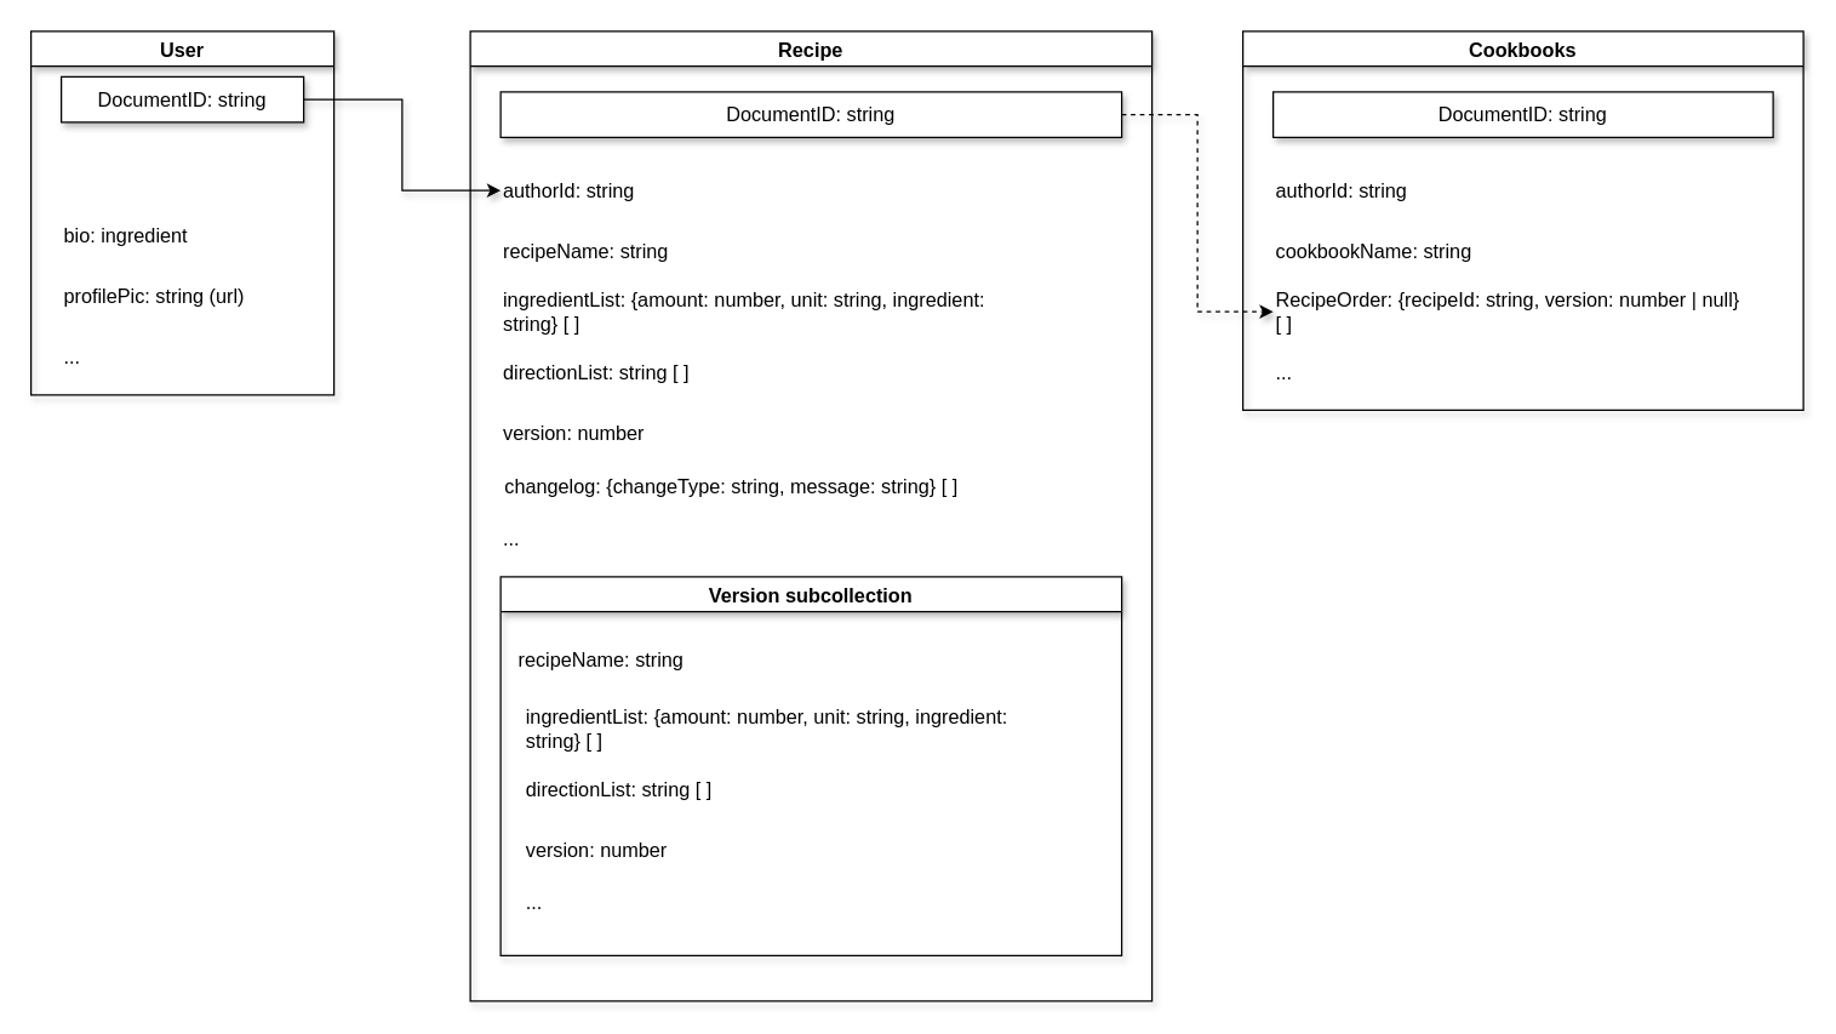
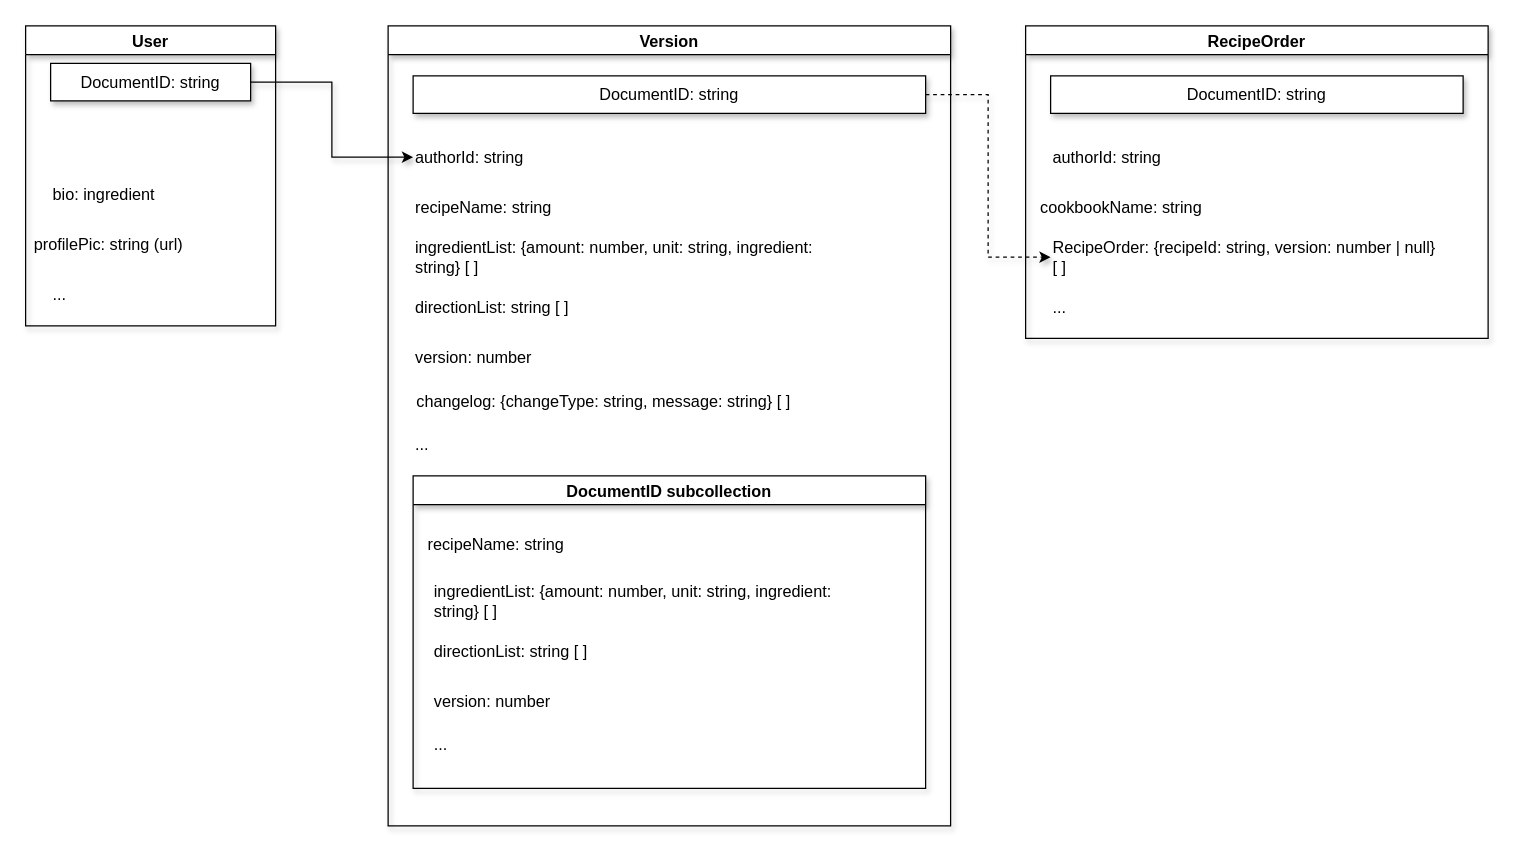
- <mxCell id="7" value="Recipe" style="swimlane;whiteSpace=wrap;html=1;shadow=1;swimlaneLine=1;labelBackgroundColor=none;convertToSvg=1;fontSize=13;" vertex="1" parent="1"><mxGeometry x="310" y="20" width="450" height="640" as="geometry" /></mxCell>
+ <mxCell id="7" value="Version" style="swimlane;whiteSpace=wrap;html=1;shadow=1;swimlaneLine=1;labelBackgroundColor=none;convertToSvg=1;fontSize=13;" vertex="1" parent="1"><mxGeometry x="310" y="20" width="450" height="640" as="geometry" /></mxCell>
- <mxCell id="23" value="Cookbooks" style="swimlane;whiteSpace=wrap;html=1;shadow=1;swimlaneLine=1;labelBackgroundColor=none;convertToSvg=1;fontSize=13;" vertex="1" parent="1"><mxGeometry x="820" y="20" width="370" height="250" as="geometry" /></mxCell>
+ <mxCell id="23" value="RecipeOrder" style="swimlane;whiteSpace=wrap;html=1;shadow=1;swimlaneLine=1;labelBackgroundColor=none;convertToSvg=1;fontSize=13;" vertex="1" parent="1"><mxGeometry x="820" y="20" width="370" height="250" as="geometry" /></mxCell>
- <mxCell id="24" value="cookbookName: string" style="text;html=1;whiteSpace=wrap;align=left;verticalAlign=middle;rounded=0;shadow=1;swimlaneLine=1;labelBackgroundColor=none;convertToSvg=1;fontSize=13;" vertex="1" parent="23"><mxGeometry x="20" y="130" width="150" height="30" as="geometry" /></mxCell>
+ <mxCell id="24" value="cookbookName: string" style="text;html=1;whiteSpace=wrap;align=left;verticalAlign=middle;rounded=0;shadow=1;swimlaneLine=1;labelBackgroundColor=none;convertToSvg=1;fontSize=13;" vertex="1" parent="23"><mxGeometry x="10" y="130" width="150" height="30" as="geometry" /></mxCell>
- <mxCell id="5" value="profilePic: string (url)" style="text;html=1;whiteSpace=wrap;align=left;verticalAlign=middle;rounded=0;shadow=1;swimlaneLine=1;labelBackgroundColor=none;convertToSvg=1;fontSize=13;" vertex="1" parent="2"><mxGeometry x="20" y="160" width="160" height="30" as="geometry" /></mxCell>
+ <mxCell id="5" value="profilePic: string (url)" style="text;html=1;whiteSpace=wrap;align=left;verticalAlign=middle;rounded=0;shadow=1;swimlaneLine=1;labelBackgroundColor=none;convertToSvg=1;fontSize=13;" vertex="1" parent="2"><mxGeometry x="5" y="160" width="160" height="30" as="geometry" /></mxCell>
- <mxCell id="15" value="Version subcollection" style="swimlane;whiteSpace=wrap;html=1;shadow=1;swimlaneLine=1;labelBackgroundColor=none;convertToSvg=1;fontSize=13;" vertex="1" parent="7"><mxGeometry x="20" y="360" width="410" height="250" as="geometry" /></mxCell>
+ <mxCell id="15" value="DocumentID subcollection" style="swimlane;whiteSpace=wrap;html=1;shadow=1;swimlaneLine=1;labelBackgroundColor=none;convertToSvg=1;fontSize=13;" vertex="1" parent="7"><mxGeometry x="20" y="360" width="410" height="250" as="geometry" /></mxCell>
